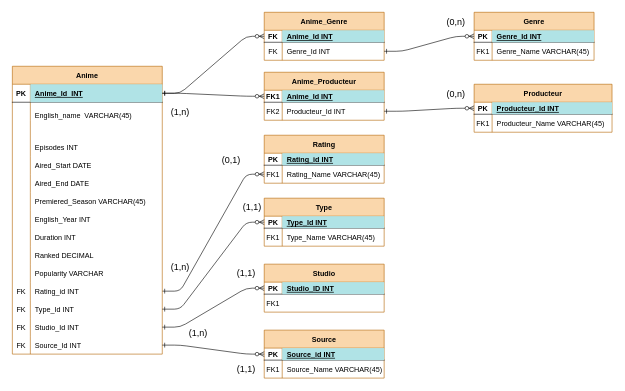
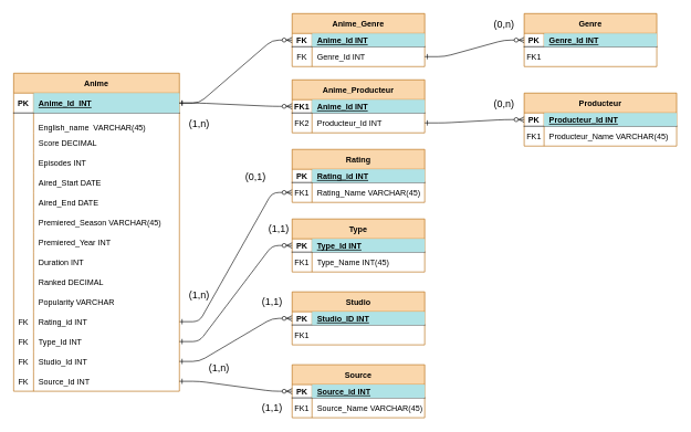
- <mxCell id="69" value="Genre_Name VARCHAR(45)" style="shape=partialRectangle;overflow=hidden;connectable=0;fillColor=none;top=0;left=0;bottom=0;right=0;align=left;spacingLeft=6;" parent="67" vertex="1"><mxGeometry x="30" width="170" height="30" as="geometry"><mxRectangle width="170" height="30" as="alternateBounds" /></mxGeometry></mxCell>
+ <mxCell id="19" value="Score DECIMAL" style="shape=partialRectangle;overflow=hidden;connectable=0;top=0;left=0;bottom=0;right=0;align=left;spacingLeft=6;fillColor=none;" parent="17" vertex="1"><mxGeometry x="30" width="220" height="30" as="geometry"><mxRectangle width="220" height="30" as="alternateBounds" /></mxGeometry></mxCell>
- <mxCell id="34" value="English_Year INT" style="shape=partialRectangle;overflow=hidden;connectable=0;top=0;left=0;bottom=0;right=0;align=left;spacingLeft=6;fillColor=none;" parent="32" vertex="1"><mxGeometry x="30" width="220" height="30" as="geometry"><mxRectangle width="220" height="30" as="alternateBounds" /></mxGeometry></mxCell>
+ <mxCell id="34" value="Premiered_Year INT" style="shape=partialRectangle;overflow=hidden;connectable=0;top=0;left=0;bottom=0;right=0;align=left;spacingLeft=6;fillColor=none;" parent="32" vertex="1"><mxGeometry x="30" width="220" height="30" as="geometry"><mxRectangle width="220" height="30" as="alternateBounds" /></mxGeometry></mxCell>
- <mxCell id="62" value="Type_Name VARCHAR(45)" style="shape=partialRectangle;overflow=hidden;connectable=0;fillColor=none;top=0;left=0;bottom=0;right=0;align=left;spacingLeft=6;" parent="60" vertex="1"><mxGeometry x="30" width="170" height="30" as="geometry"><mxRectangle width="170" height="30" as="alternateBounds" /></mxGeometry></mxCell>
+ <mxCell id="62" value="Type_Name INT(45)" style="shape=partialRectangle;overflow=hidden;connectable=0;fillColor=none;top=0;left=0;bottom=0;right=0;align=left;spacingLeft=6;" parent="60" vertex="1"><mxGeometry x="30" width="170" height="30" as="geometry"><mxRectangle width="170" height="30" as="alternateBounds" /></mxGeometry></mxCell>
